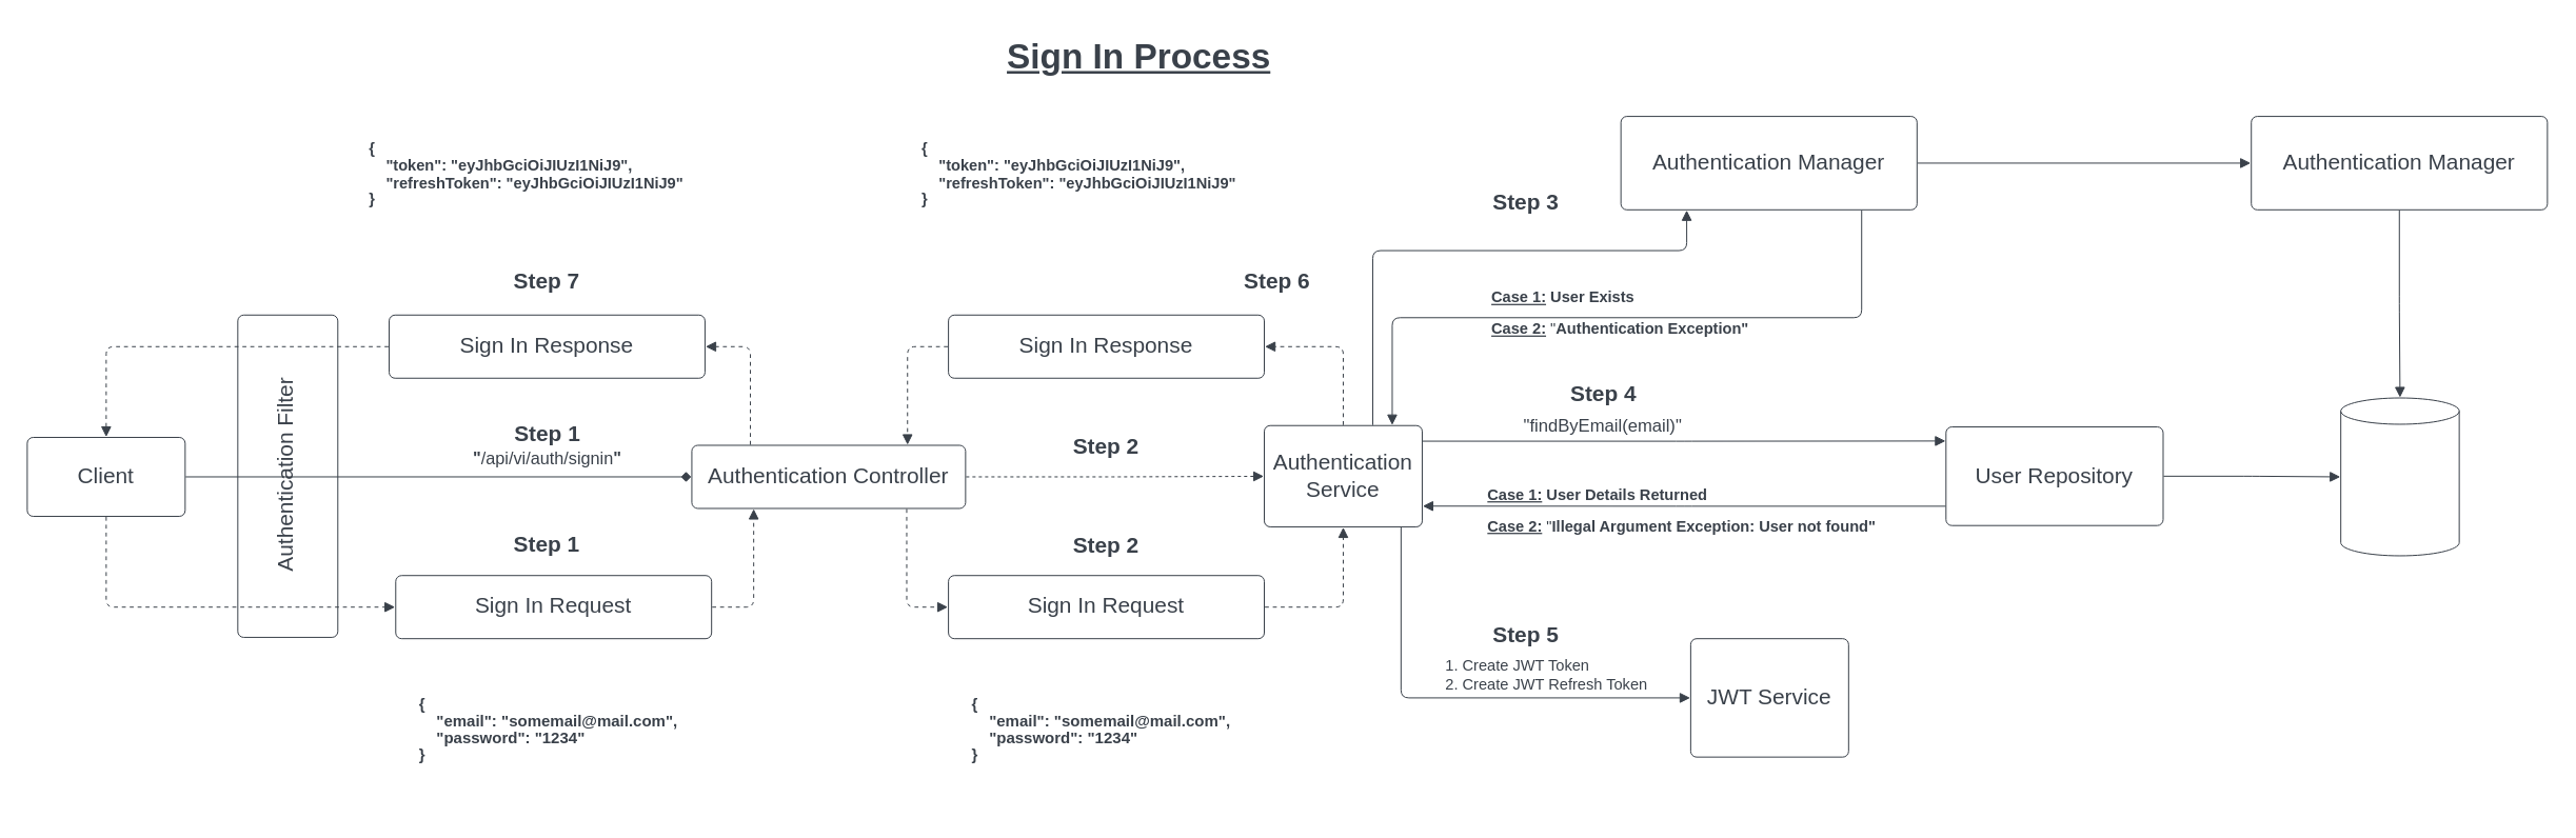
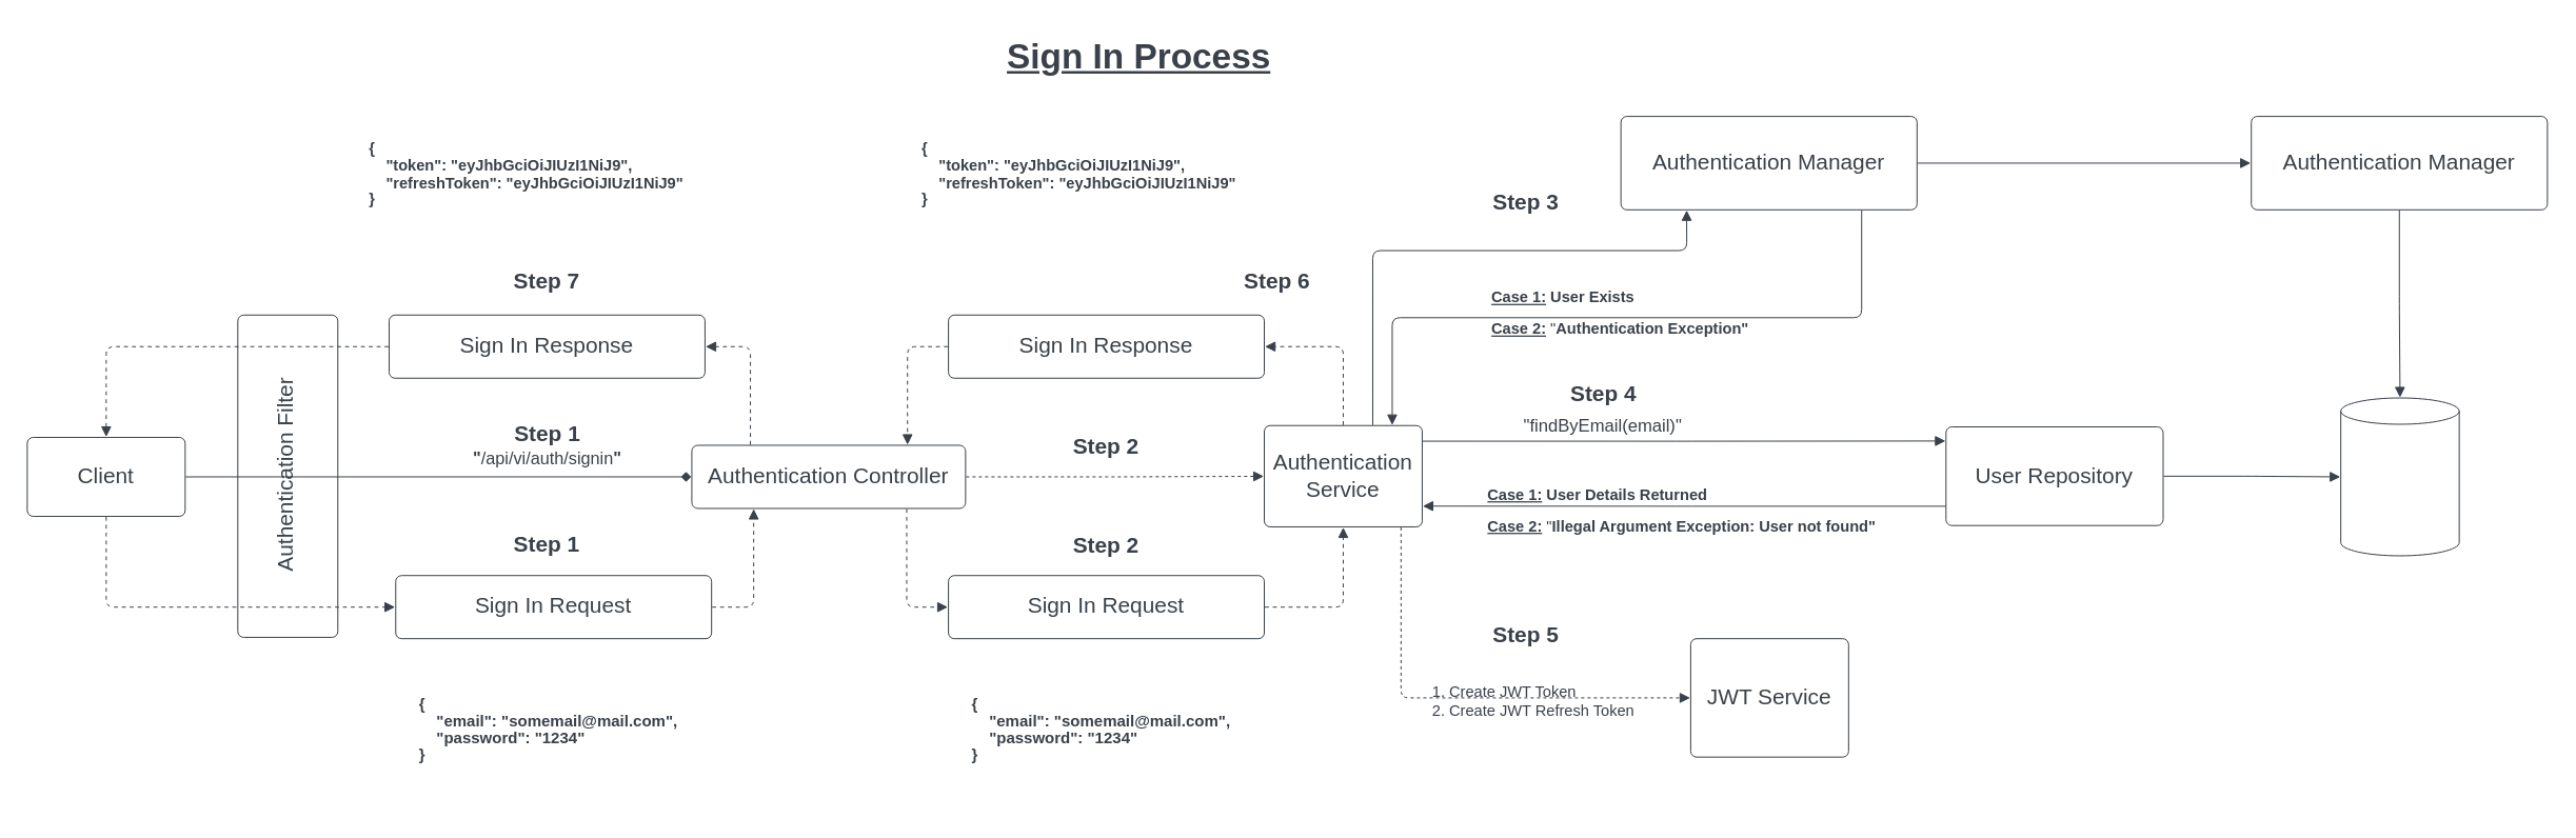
- <mxCell id="53" value="&lt;ol style=&quot;margin: 0px; padding-left: 10px;list-style-position: inside; list-style-type:decimal&quot;&gt;&lt;li style=&quot;text-align:left;color:#3a414a;font-size:11.7px;&quot;&gt;&lt;span style=&quot;margin-left: 0px;margin-top: -2px;&quot;&gt;&lt;span style=&quot;font-size:11.7px;color:#3a414a;&quot;&gt;Create JWT Token&lt;/span&gt;&lt;/span&gt;&lt;/li&gt;&lt;li style=&quot;text-align:left;color:#3a414a;font-size:11.7px;&quot;&gt;&lt;span style=&quot;margin-left: 0px;margin-top: -2px;&quot;&gt;&lt;span style=&quot;font-size:11.7px;color:#3a414a;&quot;&gt;Create JWT Refresh Token&lt;/span&gt;&lt;/span&gt;&lt;/li&gt;&lt;/ol&gt;" style="html=1;overflow=block;blockSpacing=1;whiteSpace=wrap;fontSize=13;spacing=3.8;strokeOpacity=0;fillOpacity=0;rounded=1;absoluteArcSize=1;arcSize=9;fillColor=#ffffff;strokeWidth=0.8;lucidId=v5SZC6M1sIDt;" vertex="1" parent="1"><mxGeometry x="1085" y="495" width="185" height="30" as="geometry" /></mxCell>
+ <mxCell id="53" value="&lt;ol style=&quot;margin: 0px; padding-left: 10px;list-style-position: inside; list-style-type:decimal&quot;&gt;&lt;li style=&quot;text-align:left;color:#3a414a;font-size:11.7px;&quot;&gt;&lt;span style=&quot;margin-left: 0px;margin-top: -2px;&quot;&gt;&lt;span style=&quot;font-size:11.7px;color:#3a414a;&quot;&gt;Create JWT Token&lt;/span&gt;&lt;/span&gt;&lt;/li&gt;&lt;li style=&quot;text-align:left;color:#3a414a;font-size:11.7px;&quot;&gt;&lt;span style=&quot;margin-left: 0px;margin-top: -2px;&quot;&gt;&lt;span style=&quot;font-size:11.7px;color:#3a414a;&quot;&gt;Create JWT Refresh Token&lt;/span&gt;&lt;/span&gt;&lt;/li&gt;&lt;/ol&gt;" style="html=1;overflow=block;blockSpacing=1;whiteSpace=wrap;fontSize=13;spacing=3.8;strokeOpacity=0;fillOpacity=0;rounded=1;absoluteArcSize=1;arcSize=9;fillColor=#ffffff;strokeWidth=0.8;lucidId=v5SZC6M1sIDt;" vertex="1" parent="1"><mxGeometry x="1075" y="515" width="185" height="30" as="geometry" /></mxCell>
- <mxCell id="40" value="" style="html=1;jettySize=18;whiteSpace=wrap;fontSize=13;strokeColor=#3a414a;strokeOpacity=100;strokeWidth=0.8;rounded=1;arcSize=12;edgeStyle=orthogonalEdgeStyle;startArrow=none;endArrow=block;endFill=1;exitX=0.866;exitY=1.005;exitPerimeter=0;entryX=-0.003;entryY=0.5;entryPerimeter=0;lucidId=.VSZBSl61Iq-;" edge="1" parent="1" source="10" target="39"><mxGeometry width="100" height="100" relative="1" as="geometry"><Array as="points" /></mxGeometry></mxCell>
+ <mxCell id="40" value="" style="html=1;jettySize=18;whiteSpace=wrap;fontSize=13;strokeColor=#3a414a;strokeOpacity=100;strokeWidth=0.8;rounded=1;arcSize=12;edgeStyle=orthogonalEdgeStyle;startArrow=none;endArrow=block;endFill=1;exitX=0.866;exitY=1.005;exitPerimeter=0;entryX=-0.003;entryY=0.5;entryPerimeter=0;lucidId=.VSZBSl61Iq-;dashed=1;" edge="1" parent="1" source="10" target="39"><mxGeometry width="100" height="100" relative="1" as="geometry"><Array as="points" /></mxGeometry></mxCell>
